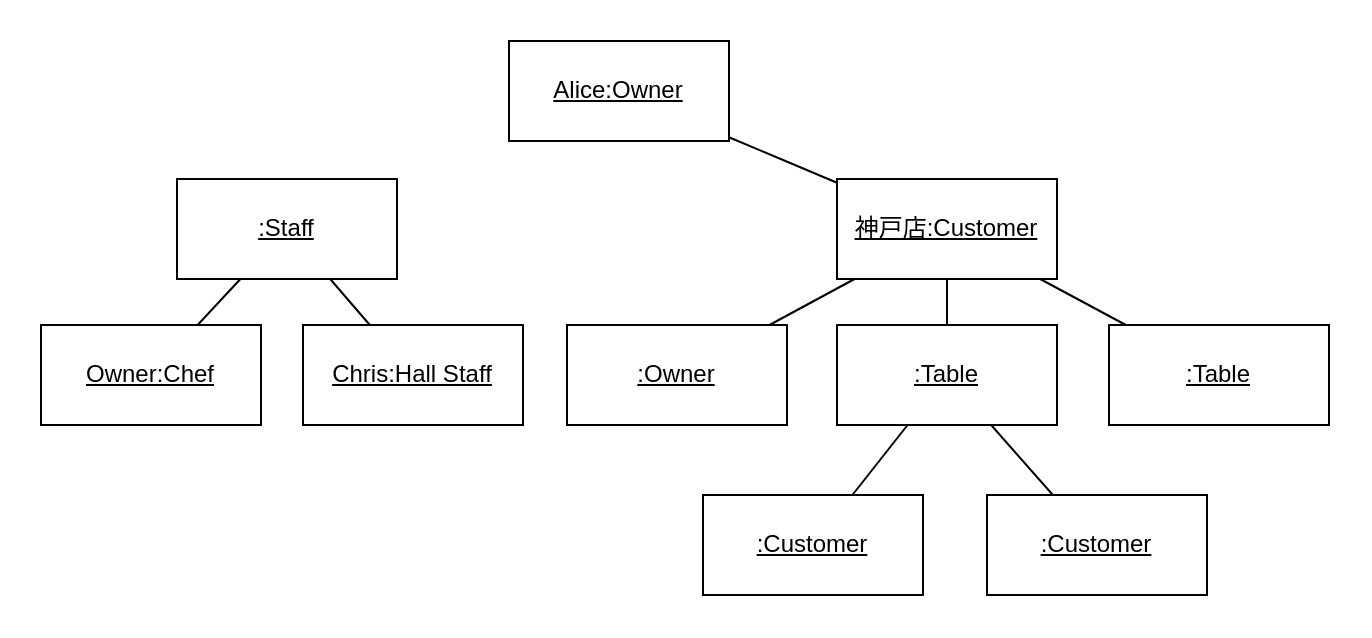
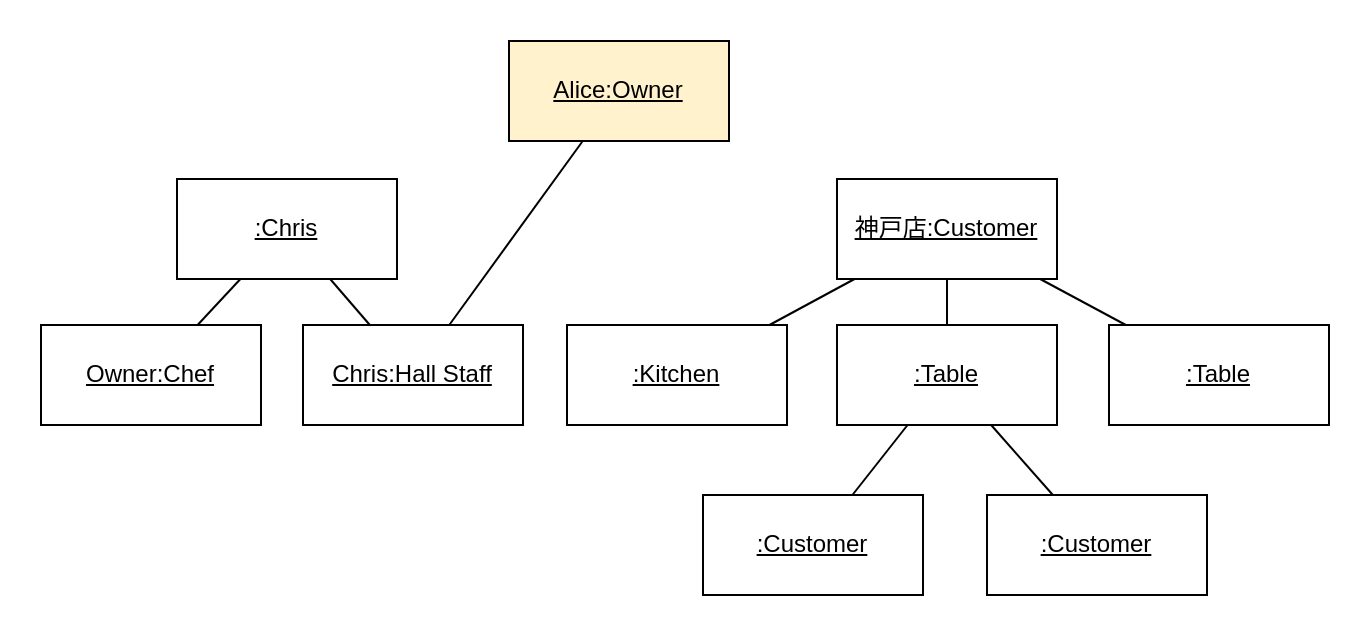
- <mxCell id="2" value="&lt;u&gt;Alice:Owner&lt;/u&gt;" style="html=1;whiteSpace=wrap;" vertex="1" parent="1"><mxGeometry x="254" y="20" width="110" height="50" as="geometry" /></mxCell>
+ <mxCell id="2" value="&lt;u&gt;Alice:Owner&lt;/u&gt;" style="html=1;whiteSpace=wrap;fillColor=#fff2cc;" vertex="1" parent="1"><mxGeometry x="254" y="20" width="110" height="50" as="geometry" /></mxCell>
- <mxCell id="12" value="" style="endArrow=none;html=1;rounded=0;fontSize=12;startSize=8;endSize=8;" edge="1" parent="1" source="2" target="6"><mxGeometry relative="1" as="geometry"><mxPoint x="190" y="-101" as="sourcePoint" /><mxPoint x="339" y="-101" as="targetPoint" /></mxGeometry></mxCell>
+ <mxCell id="12" value="" style="endArrow=none;html=1;rounded=0;fontSize=12;startSize=8;endSize=8;" edge="1" parent="1" source="2" target="5"><mxGeometry relative="1" as="geometry"><mxPoint x="190" y="-101" as="sourcePoint" /><mxPoint x="339" y="-101" as="targetPoint" /></mxGeometry></mxCell>
- <mxCell id="3" value="&lt;u&gt;:Staff&lt;/u&gt;" style="html=1;whiteSpace=wrap;" vertex="1" parent="1"><mxGeometry x="88" y="89" width="110" height="50" as="geometry" /></mxCell>
+ <mxCell id="3" value="&lt;u&gt;:Chris&lt;/u&gt;" style="html=1;whiteSpace=wrap;" vertex="1" parent="1"><mxGeometry x="88" y="89" width="110" height="50" as="geometry" /></mxCell>
- <mxCell id="8" value="&lt;u&gt;:Owner&lt;/u&gt;" style="html=1;whiteSpace=wrap;" vertex="1" parent="1"><mxGeometry x="283" y="162" width="110" height="50" as="geometry" /></mxCell>
+ <mxCell id="8" value="&lt;u&gt;:Kitchen&lt;/u&gt;" style="html=1;whiteSpace=wrap;" vertex="1" parent="1"><mxGeometry x="283" y="162" width="110" height="50" as="geometry" /></mxCell>
